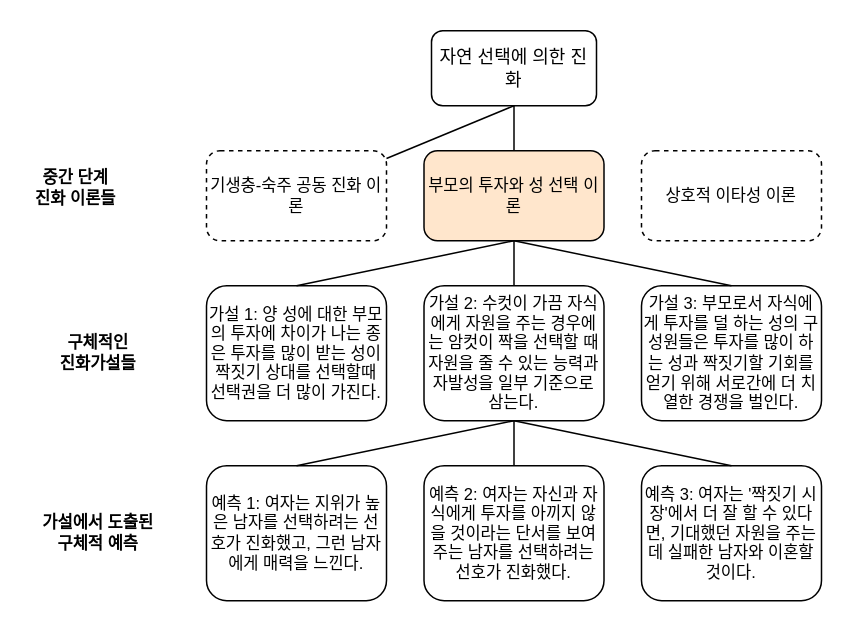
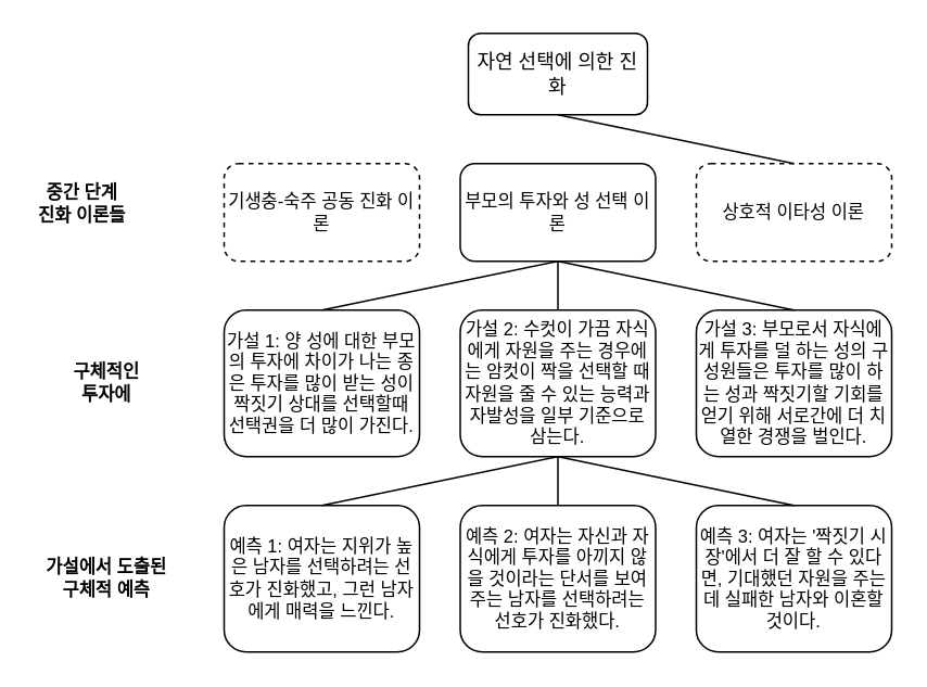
- <mxCell id="2" value="" style="edgeStyle=none;html=1;endArrow=none;endFill=0;" edge="1" parent="1" source="3" target="4"><mxGeometry relative="1" as="geometry" /></mxCell>
- <mxCell id="10" value="" style="edgeStyle=none;html=1;endArrow=none;endFill=0;exitX=0.5;exitY=1;exitDx=0;exitDy=0;" edge="1" parent="1" source="3" target="5"><mxGeometry relative="1" as="geometry"><mxPoint x="352" y="80" as="sourcePoint" /><mxPoint x="207" y="110" as="targetPoint" /></mxGeometry></mxCell>
+ <mxCell id="10" value="" style="edgeStyle=none;html=1;endArrow=none;endFill=0;exitX=0.5;exitY=1;exitDx=0;exitDy=0;entryX=0.5;entryY=0;entryDx=0;entryDy=0;" edge="1" parent="1" source="3" target="7"><mxGeometry relative="1" as="geometry"><mxPoint x="352" y="80" as="sourcePoint" /><mxPoint x="207" y="110" as="targetPoint" /></mxGeometry></mxCell>
- <mxCell id="4" value="부모의 투자와 성 선택 이론" style="whiteSpace=wrap;html=1;rounded=1;fontSize=11;fillColor=#ffe6cc;" vertex="1" parent="1"><mxGeometry x="282" y="100" width="120" height="60" as="geometry" /></mxCell>
+ <mxCell id="4" value="부모의 투자와 성 선택 이론" style="whiteSpace=wrap;html=1;rounded=1;fontSize=11;" vertex="1" parent="1"><mxGeometry x="282" y="100" width="120" height="60" as="geometry" /></mxCell>
- <mxCell id="21" value="구체적인 &lt;br&gt;진화가설들" style="text;html=1;strokeColor=none;fillColor=none;align=center;verticalAlign=middle;whiteSpace=wrap;rounded=0;fontSize=11;fontStyle=1" vertex="1" parent="1"><mxGeometry x="35" y="220" width="60" height="30" as="geometry" /></mxCell>
+ <mxCell id="21" value="구체적인 &lt;br&gt;투자에" style="text;html=1;strokeColor=none;fillColor=none;align=center;verticalAlign=middle;whiteSpace=wrap;rounded=0;fontSize=11;fontStyle=1" vertex="1" parent="1"><mxGeometry x="35" y="220" width="60" height="30" as="geometry" /></mxCell>
